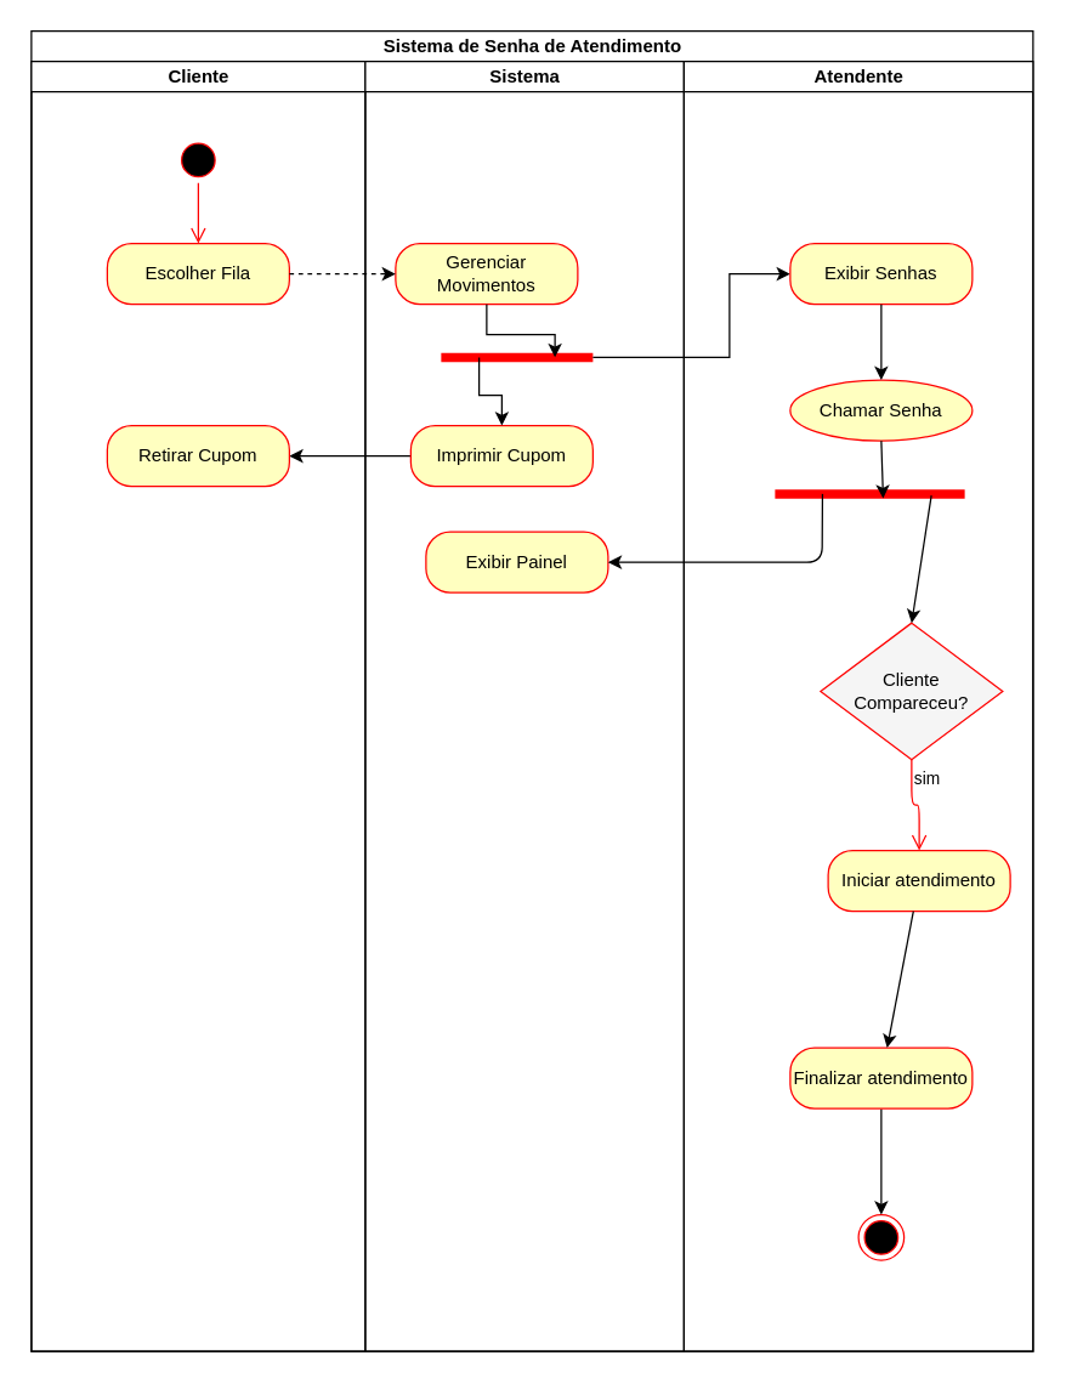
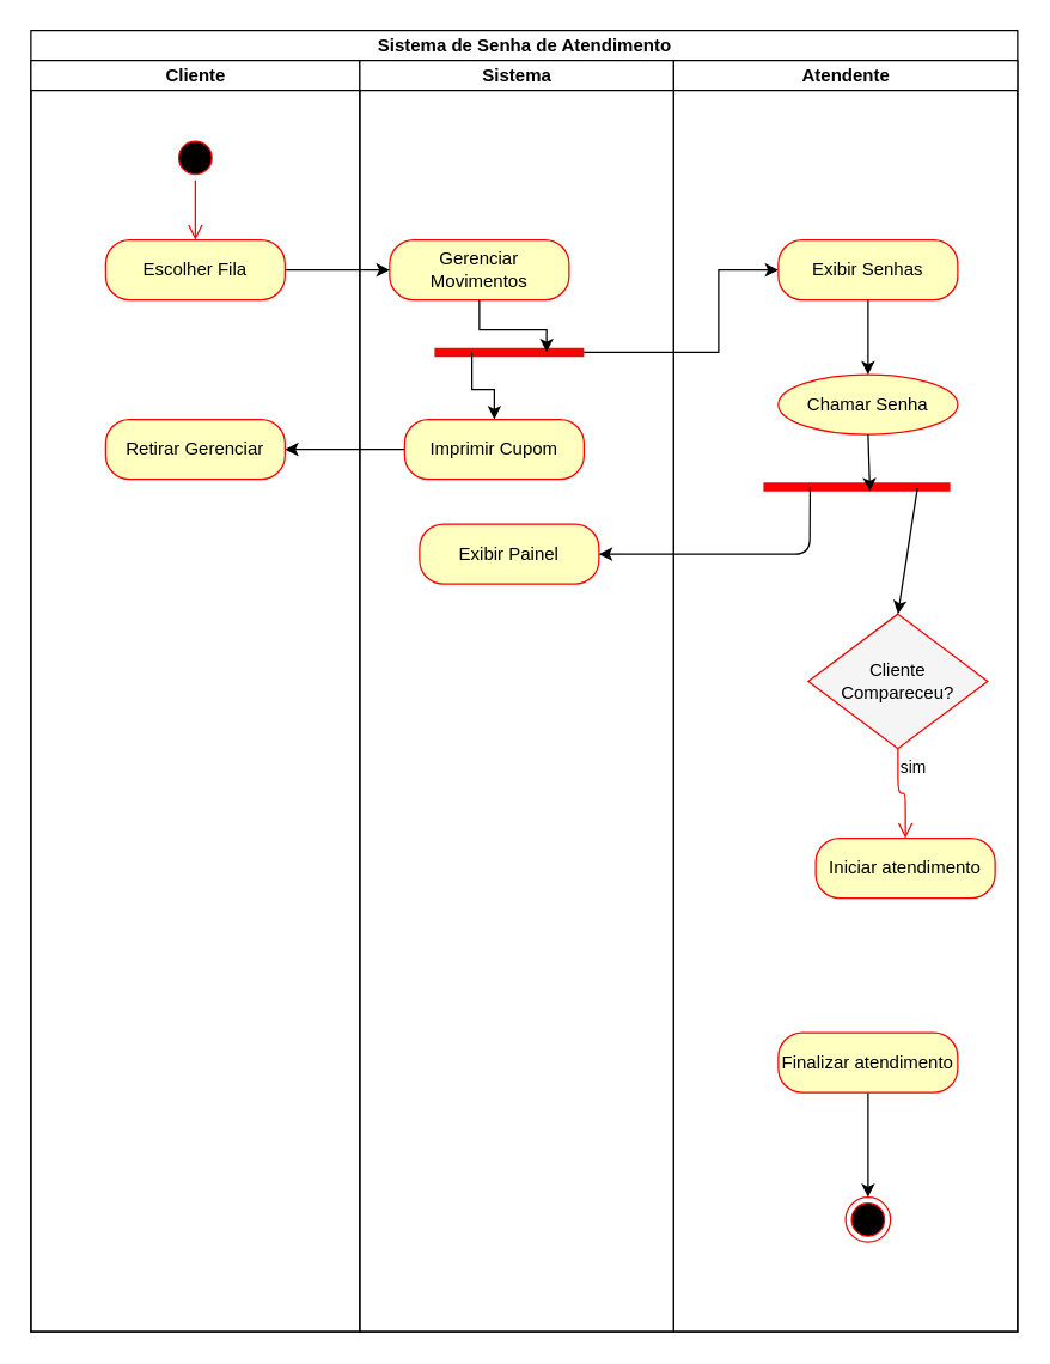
- <mxCell id="12" value="" style="edgeStyle=orthogonalEdgeStyle;rounded=0;orthogonalLoop=1;jettySize=auto;html=1;dashed=1;" edge="1" parent="2" source="6" target="8"><mxGeometry relative="1" as="geometry" /></mxCell>
+ <mxCell id="12" value="" style="edgeStyle=orthogonalEdgeStyle;rounded=0;orthogonalLoop=1;jettySize=auto;html=1;" edge="1" parent="2" source="6" target="8"><mxGeometry relative="1" as="geometry" /></mxCell>
- <mxCell id="28" value="Retirar Cupom" style="rounded=1;whiteSpace=wrap;html=1;arcSize=40;fontColor=#000000;fillColor=#ffffc0;strokeColor=#ff0000;" vertex="1" parent="1"><mxGeometry x="70" y="280" width="120" height="40" as="geometry" /></mxCell>
+ <mxCell id="28" value="Retirar Gerenciar" style="rounded=1;whiteSpace=wrap;html=1;arcSize=40;fontColor=#000000;fillColor=#ffffc0;strokeColor=#ff0000;" vertex="1" parent="1"><mxGeometry x="70" y="280" width="120" height="40" as="geometry" /></mxCell>
- <mxCell id="32" value="" style="edgeStyle=none;rounded=0;orthogonalLoop=1;jettySize=auto;html=1;" edge="1" parent="1" source="23" target="31"><mxGeometry relative="1" as="geometry" /></mxCell>
